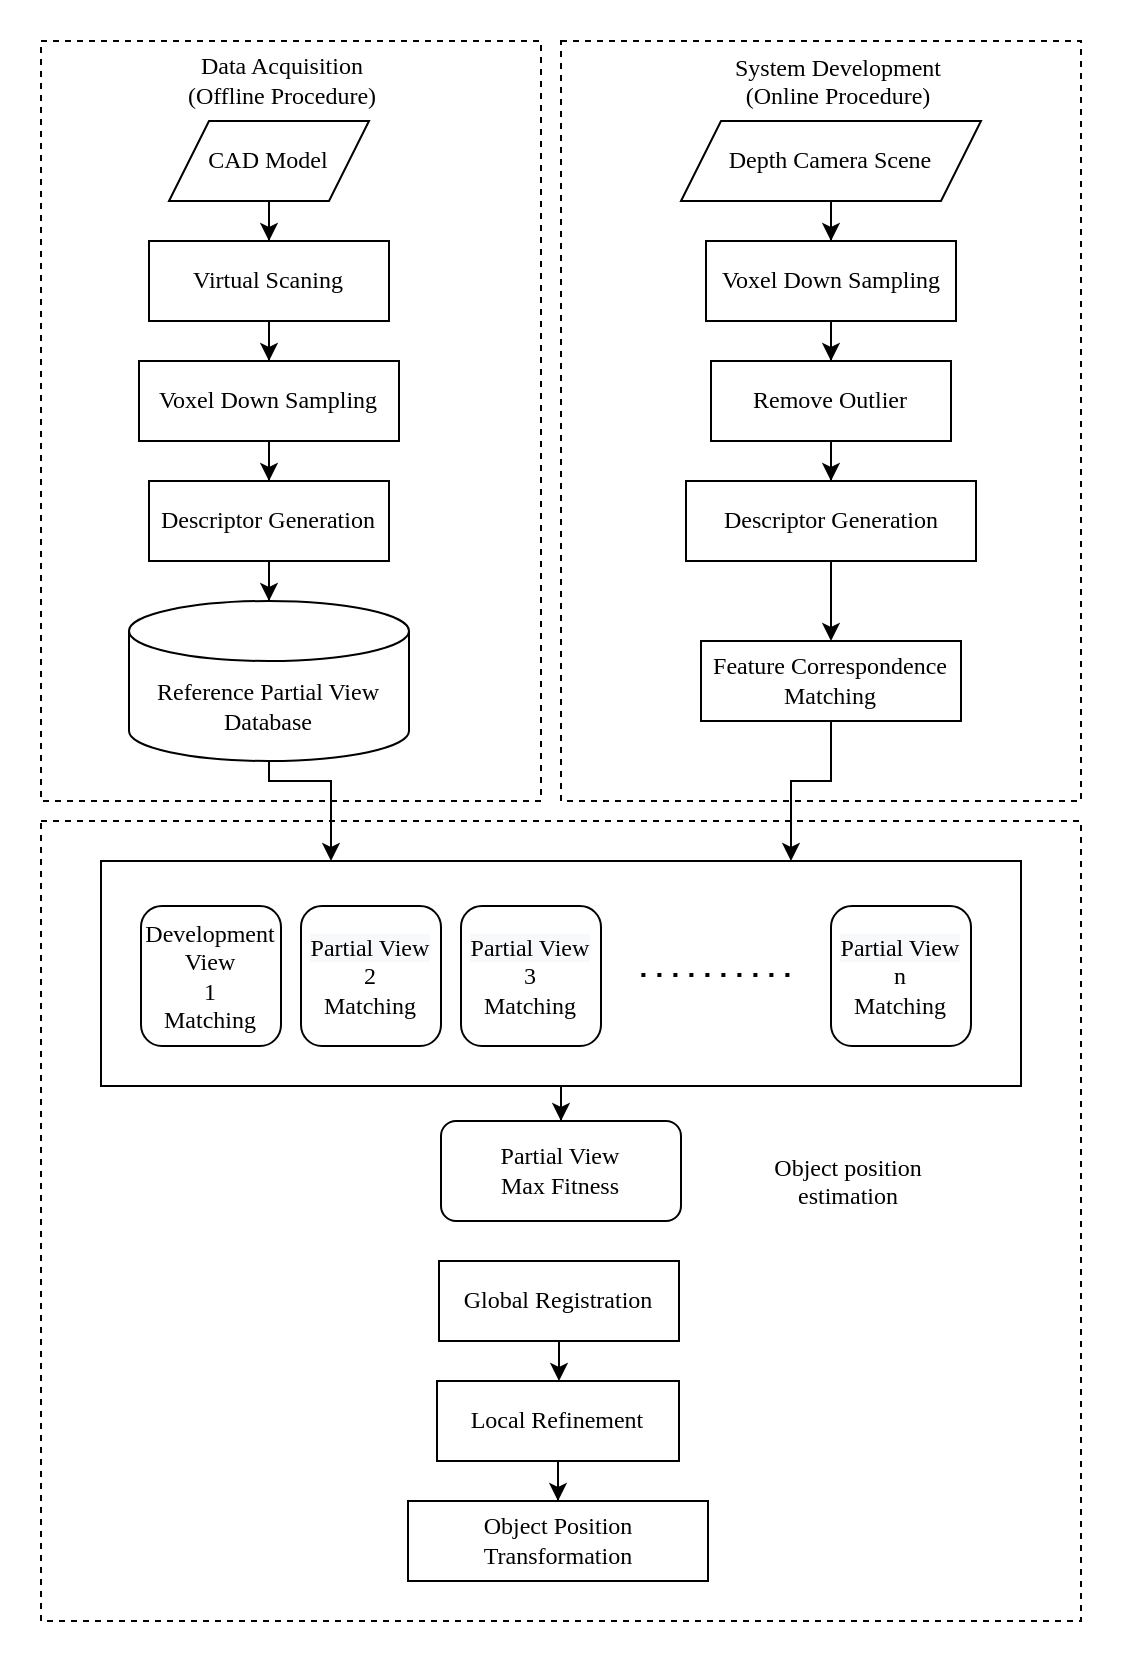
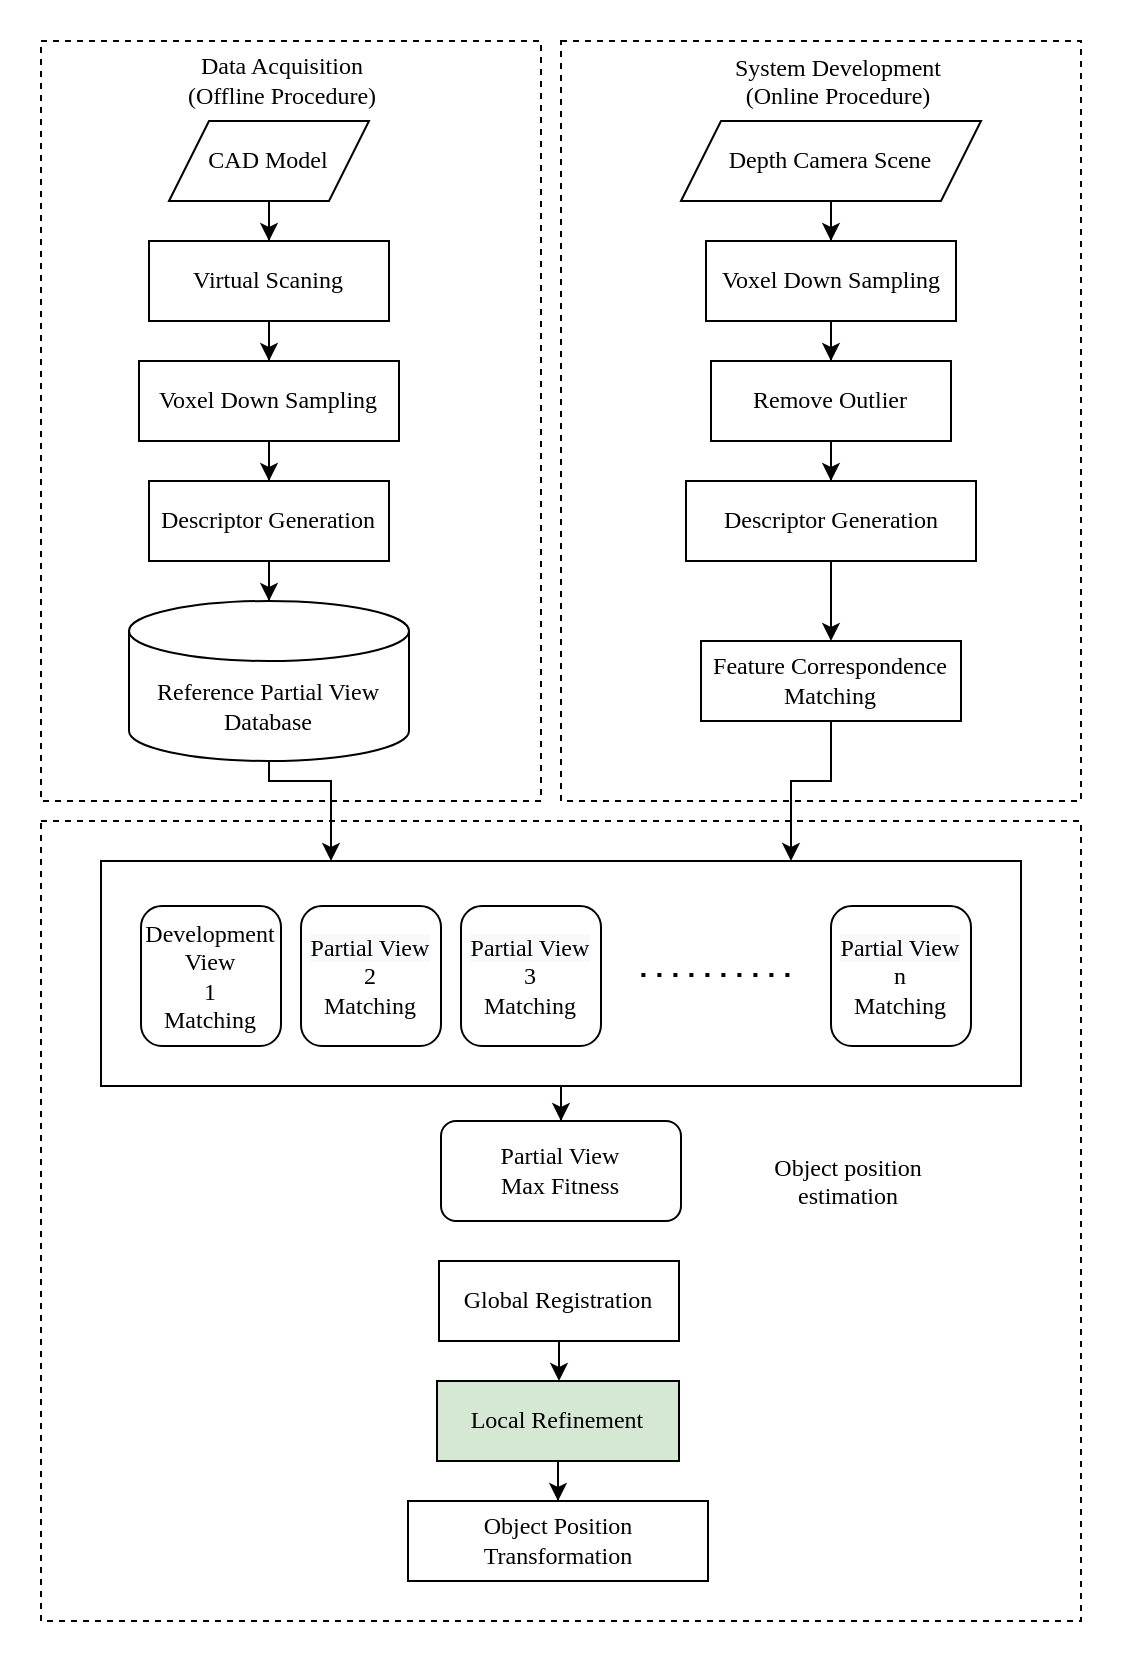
- <mxCell id="38" value="Local Refinement" style="rounded=0;whiteSpace=wrap;html=1;fontSize=12;align=center;fontFamily=Times New Roman;" vertex="1" parent="1"><mxGeometry x="218" y="690" width="121" height="40" as="geometry" /></mxCell>
+ <mxCell id="38" value="Local Refinement" style="rounded=0;whiteSpace=wrap;html=1;fontSize=12;align=center;fontFamily=Times New Roman;fillColor=#d5e8d4;" vertex="1" parent="1"><mxGeometry x="218" y="690" width="121" height="40" as="geometry" /></mxCell>
